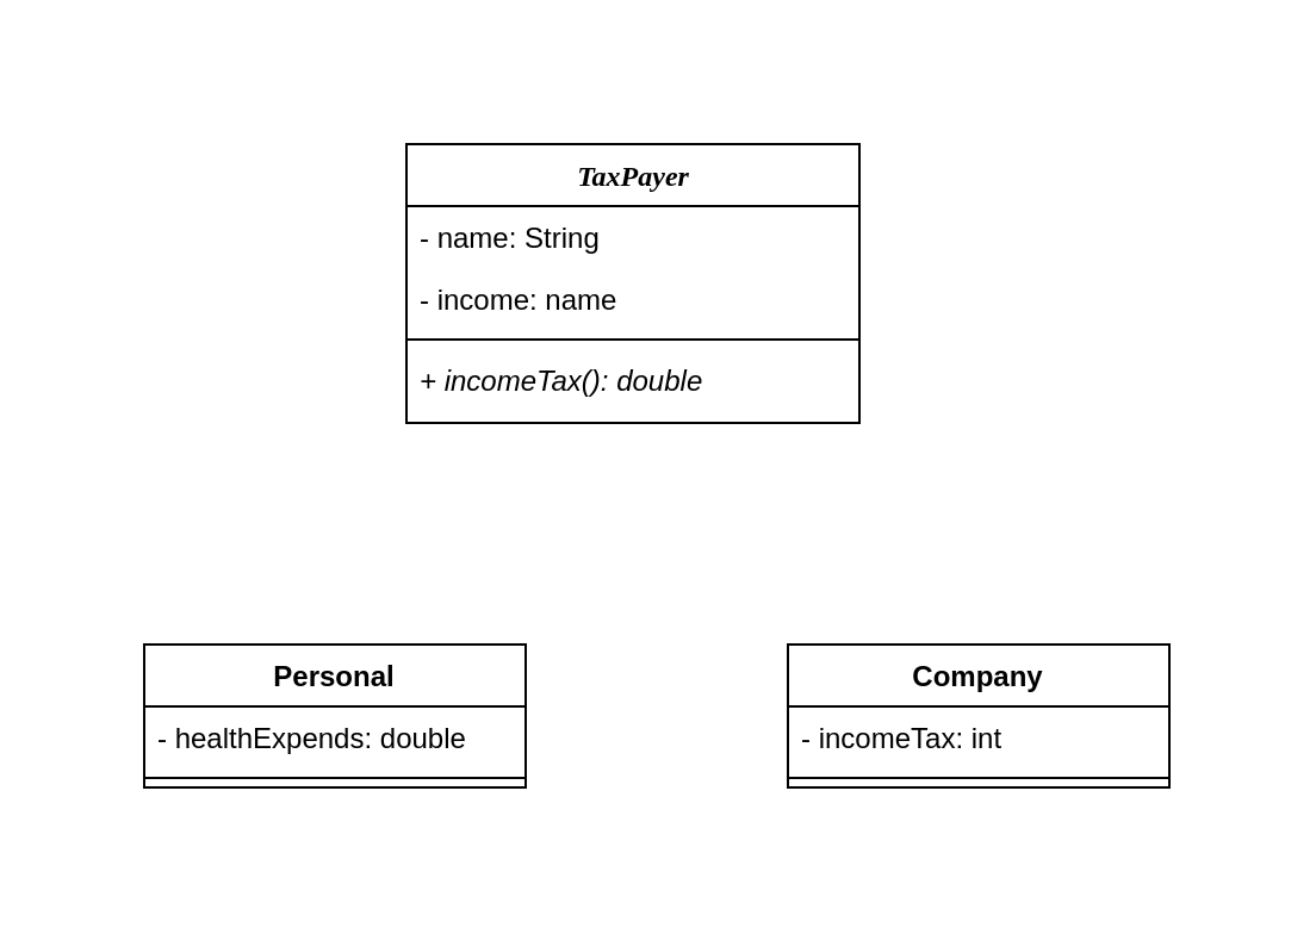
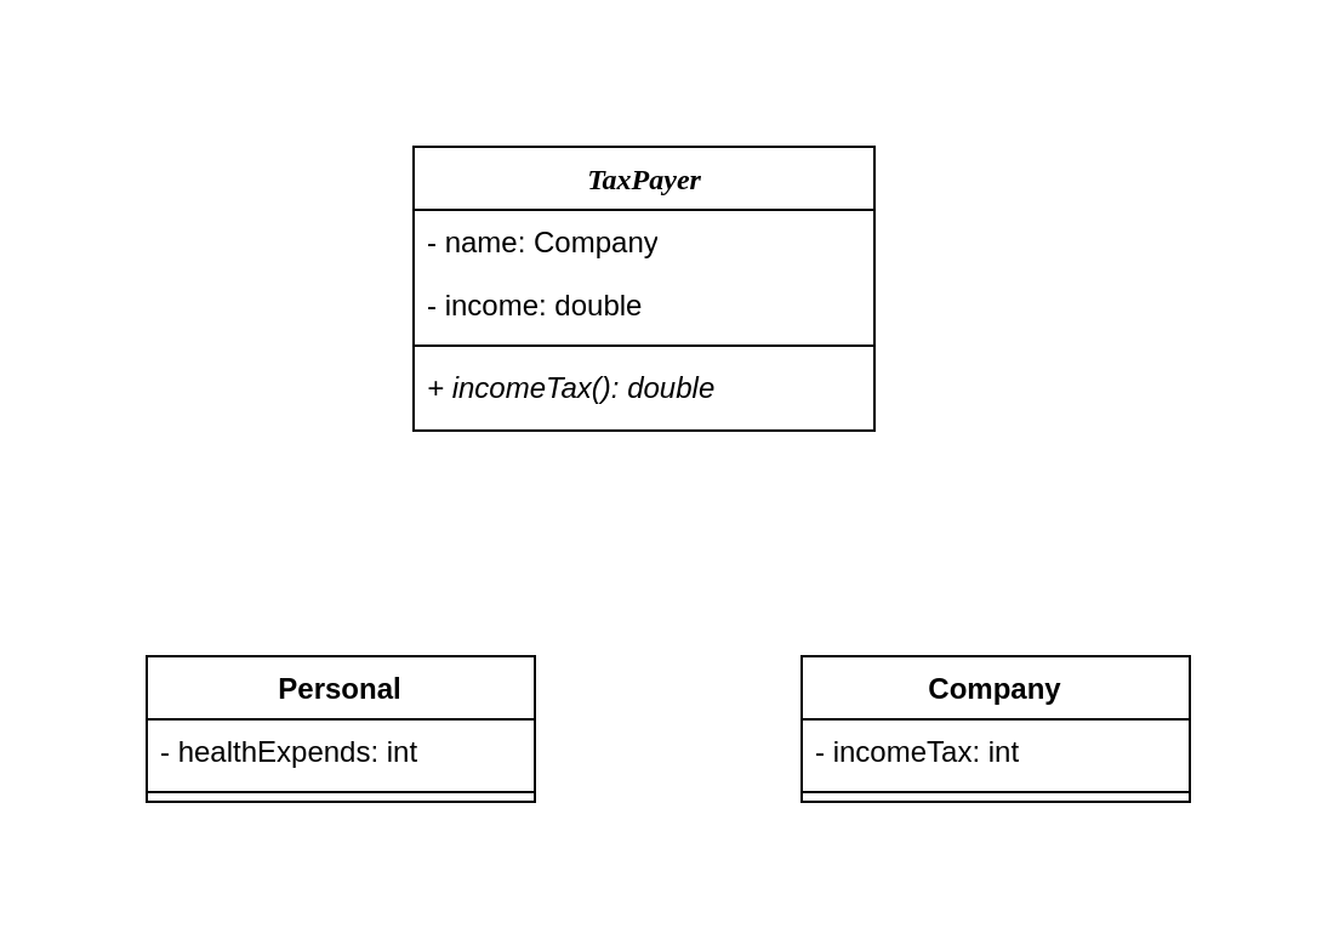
- <mxCell id="4" value="- name: String" style="text;html=1;strokeColor=none;fillColor=none;align=left;verticalAlign=top;spacingLeft=4;spacingRight=4;whiteSpace=wrap;overflow=hidden;rotatable=0;points=[[0,0.5],[1,0.5]];portConstraint=eastwest;" parent="3" vertex="1"><mxGeometry y="26" width="190" height="26" as="geometry" /></mxCell>
+ <mxCell id="4" value="- name: Company" style="text;html=1;strokeColor=none;fillColor=none;align=left;verticalAlign=top;spacingLeft=4;spacingRight=4;whiteSpace=wrap;overflow=hidden;rotatable=0;points=[[0,0.5],[1,0.5]];portConstraint=eastwest;" parent="3" vertex="1"><mxGeometry y="26" width="190" height="26" as="geometry" /></mxCell>
- <mxCell id="5" value="- income: name" style="text;html=1;strokeColor=none;fillColor=none;align=left;verticalAlign=top;spacingLeft=4;spacingRight=4;whiteSpace=wrap;overflow=hidden;rotatable=0;points=[[0,0.5],[1,0.5]];portConstraint=eastwest;" parent="3" vertex="1"><mxGeometry y="52" width="190" height="26" as="geometry" /></mxCell>
+ <mxCell id="5" value="- income: double" style="text;html=1;strokeColor=none;fillColor=none;align=left;verticalAlign=top;spacingLeft=4;spacingRight=4;whiteSpace=wrap;overflow=hidden;rotatable=0;points=[[0,0.5],[1,0.5]];portConstraint=eastwest;" parent="3" vertex="1"><mxGeometry y="52" width="190" height="26" as="geometry" /></mxCell>
- <mxCell id="9" value="- healthExpends: double" style="text;strokeColor=none;fillColor=none;align=left;verticalAlign=top;spacingLeft=4;spacingRight=4;overflow=hidden;rotatable=0;points=[[0,0.5],[1,0.5]];portConstraint=eastwest;" vertex="1" parent="8"><mxGeometry y="26" width="160" height="26" as="geometry" /></mxCell>
+ <mxCell id="9" value="- healthExpends: int" style="text;strokeColor=none;fillColor=none;align=left;verticalAlign=top;spacingLeft=4;spacingRight=4;overflow=hidden;rotatable=0;points=[[0,0.5],[1,0.5]];portConstraint=eastwest;" vertex="1" parent="8"><mxGeometry y="26" width="160" height="26" as="geometry" /></mxCell>
